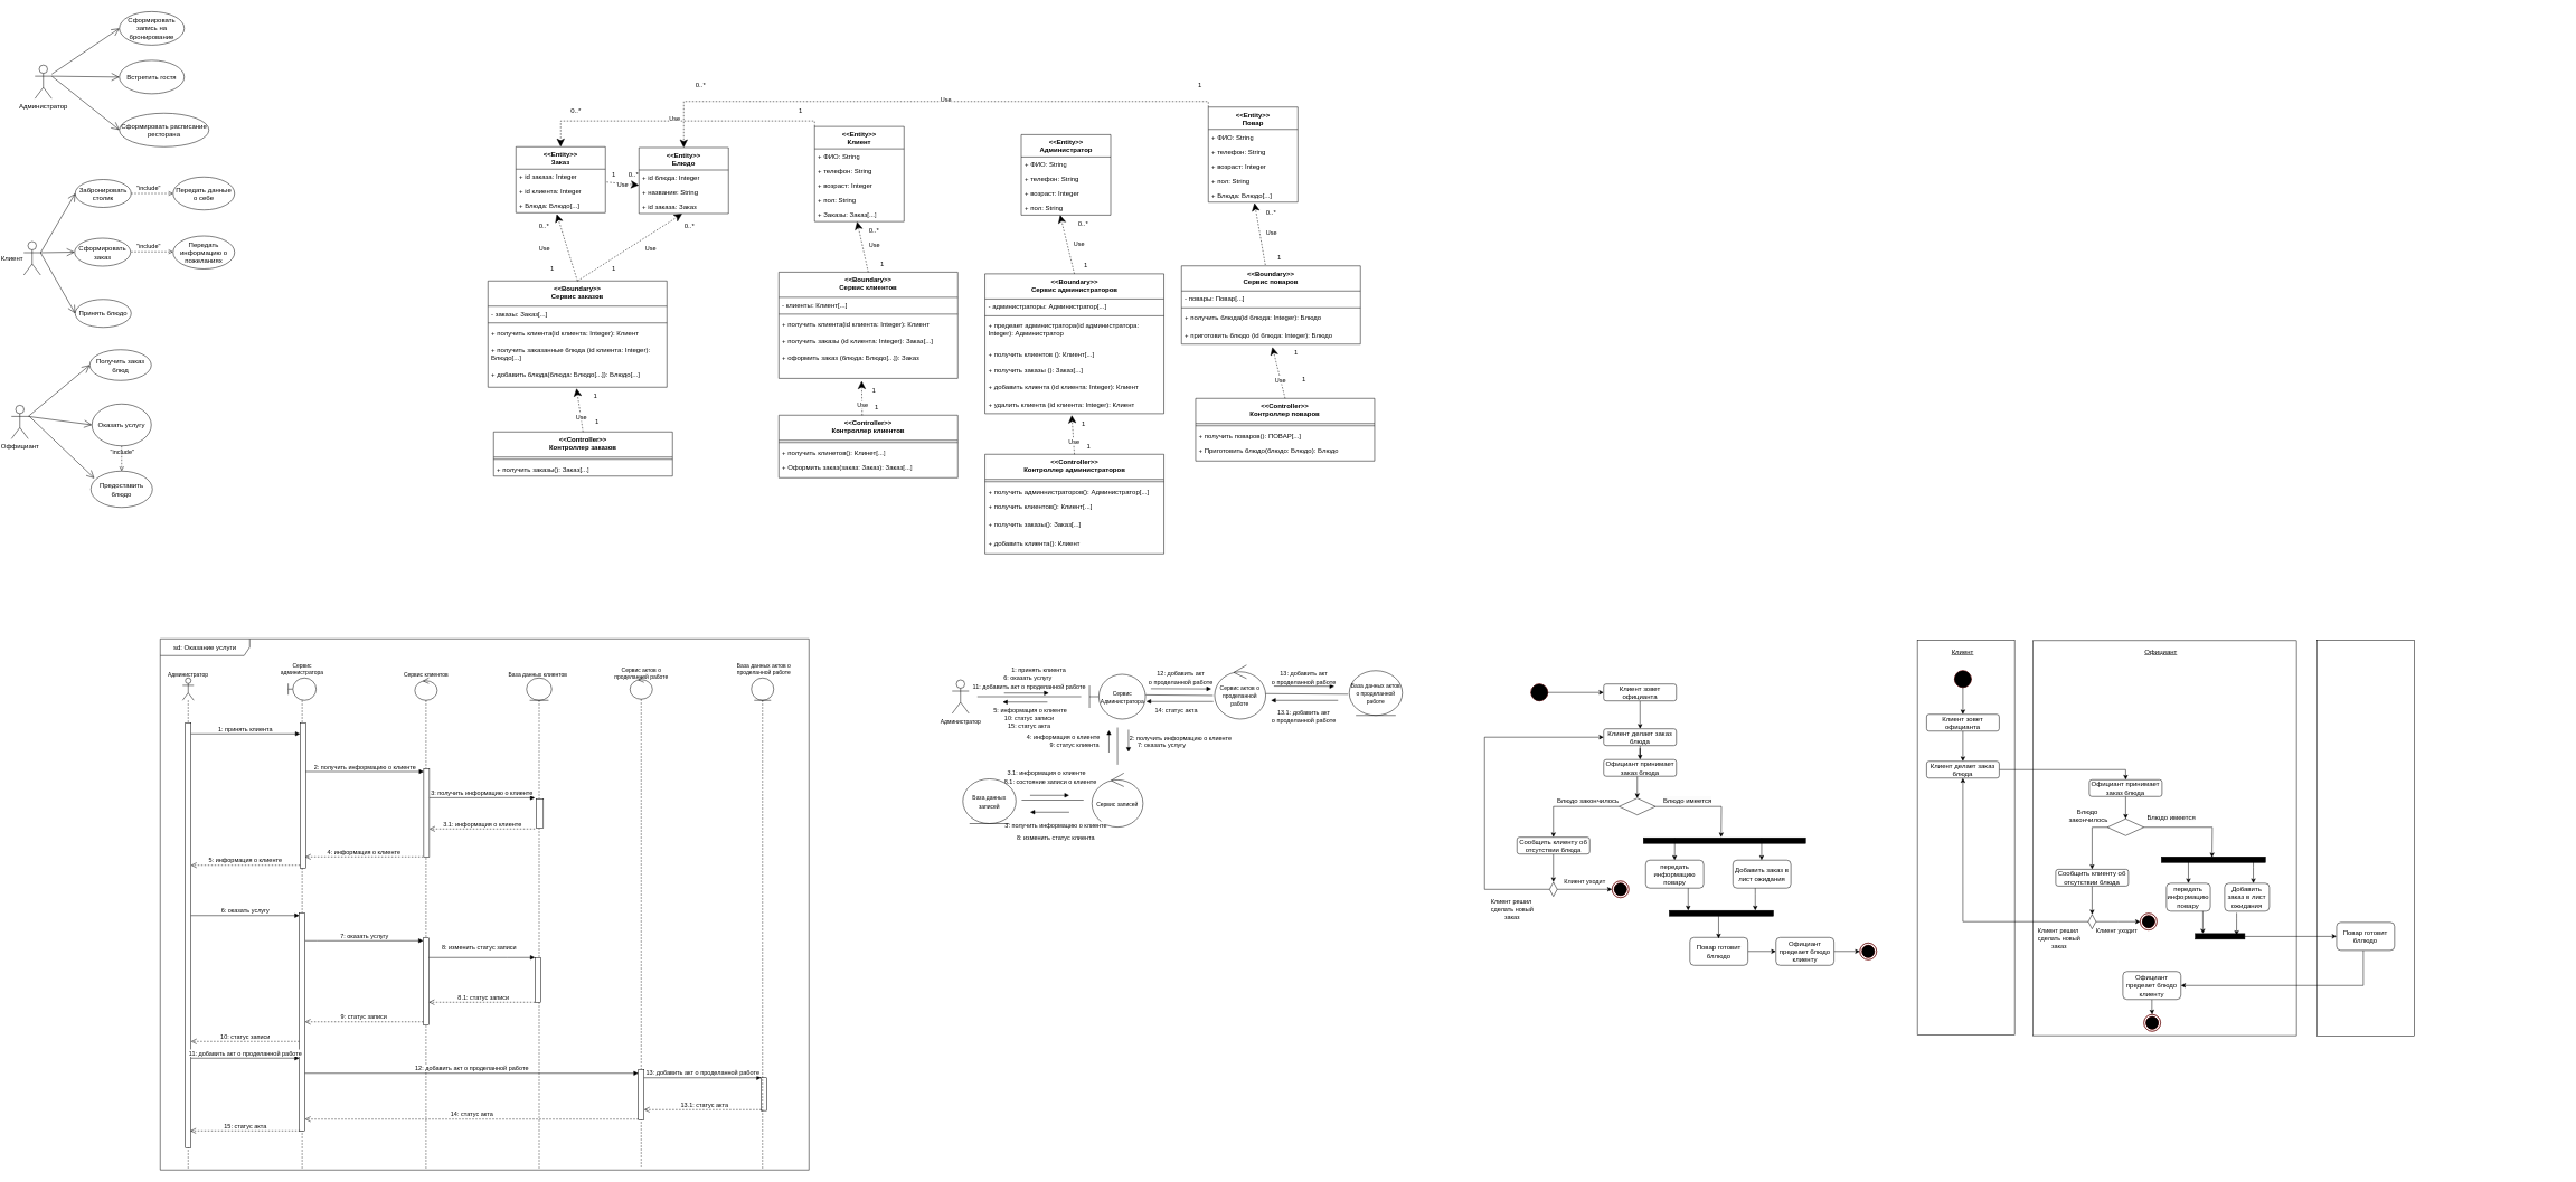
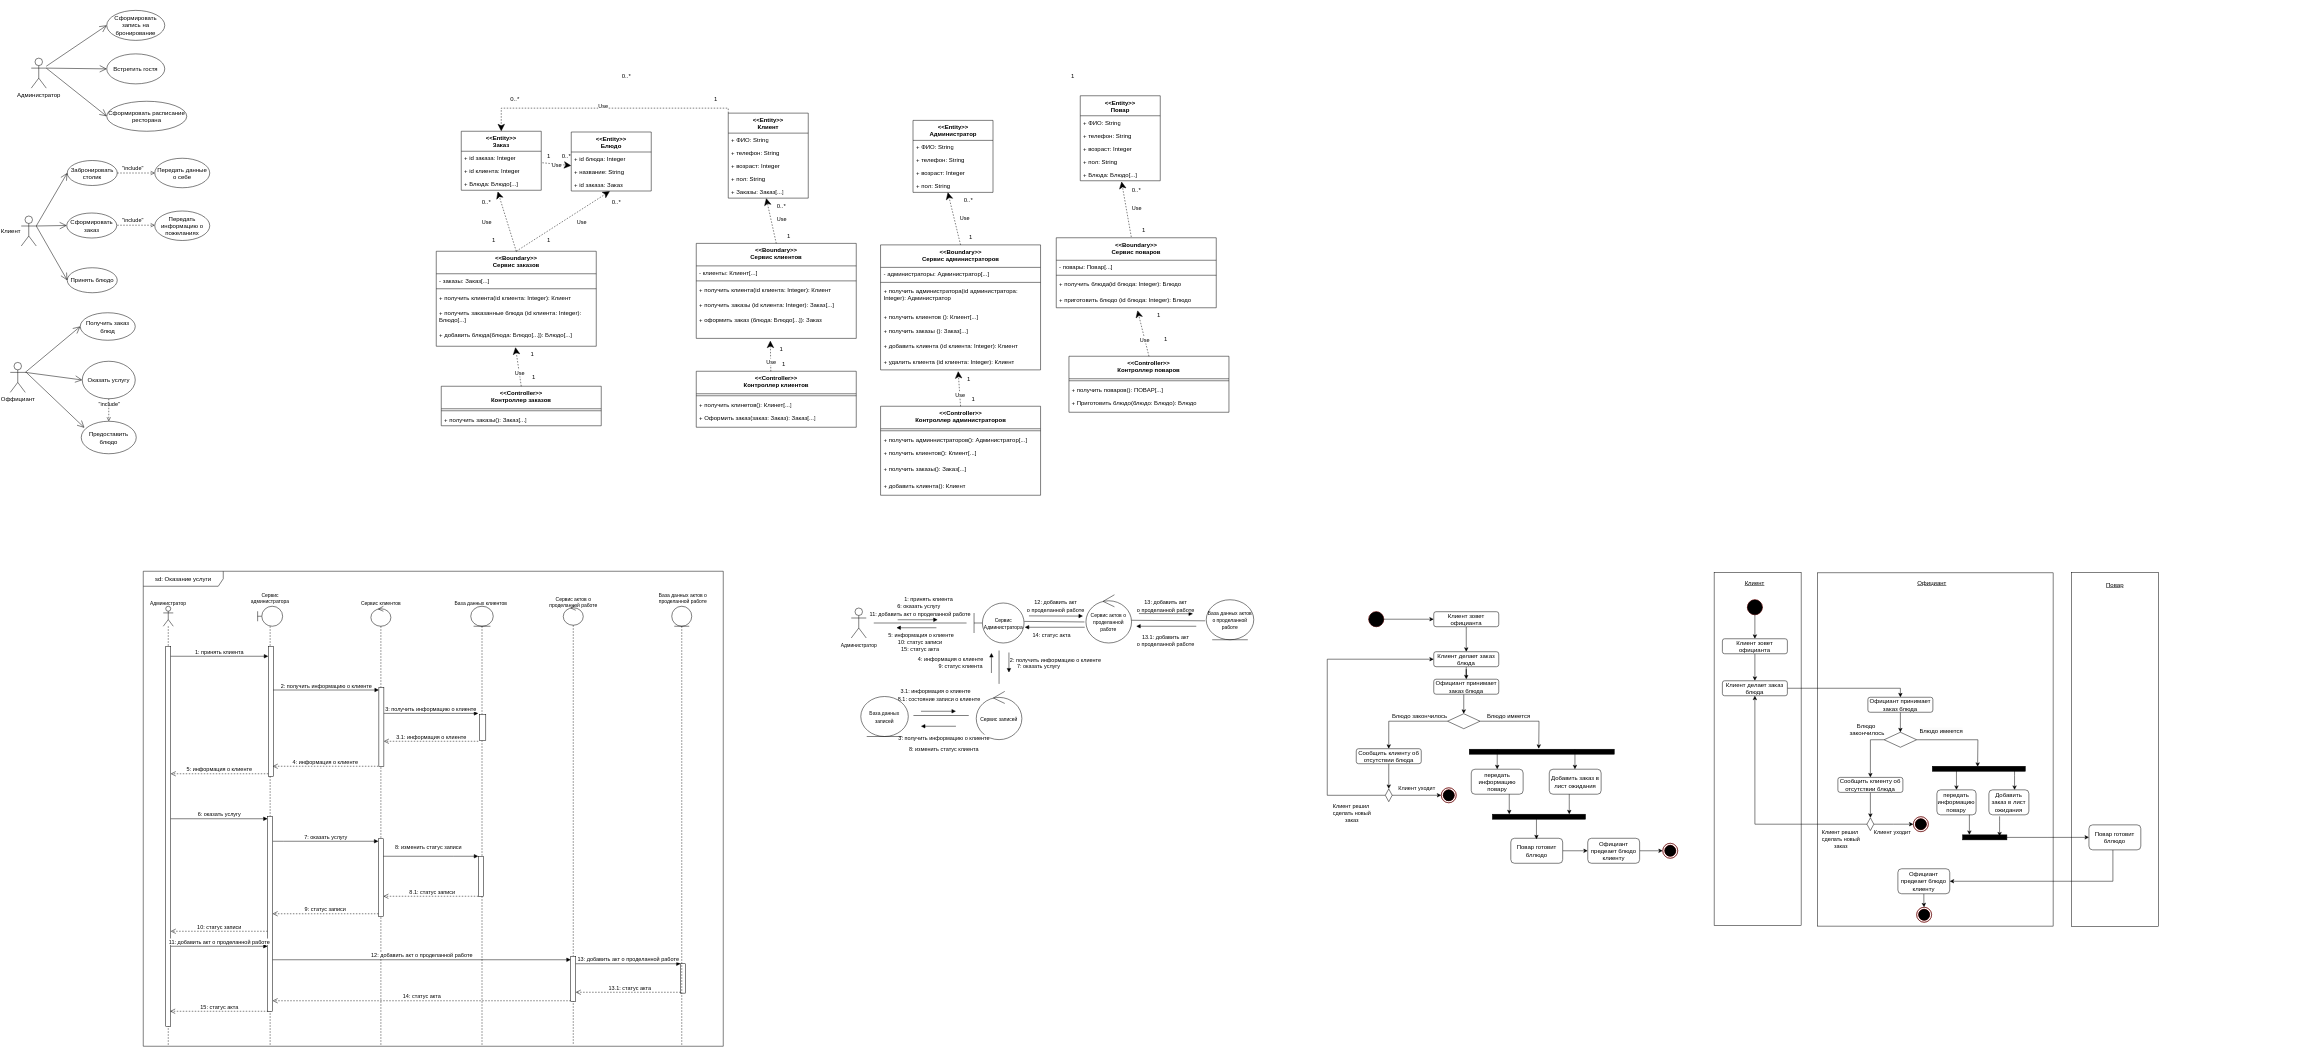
- <mxCell id="214" value="" style="endArrow=classic;endSize=12;dashed=1;html=1;rounded=0;endFill=1;entryX=0.5;entryY=0;entryDx=0;entryDy=0;exitX=0;exitY=0;exitDx=0;exitDy=0;edgeStyle=orthogonalEdgeStyle;" edge="1" parent="1" source="126" target="117"><mxGeometry width="160" relative="1" as="geometry"><mxPoint x="2147.62" y="166" as="sourcePoint" /><mxPoint x="1693.62" y="202" as="targetPoint" /><mxPoint as="offset" /></mxGeometry></mxCell>
- <mxCell id="215" value="Use" style="edgeLabel;html=1;align=center;verticalAlign=middle;resizable=0;points=[];rotation=0;" vertex="1" connectable="0" parent="214"><mxGeometry x="-0.154" y="2" relative="1" as="geometry"><mxPoint x="-44" y="-6" as="offset" /></mxGeometry></mxCell>
- <mxCell id="157" value="+ предеает администратора(id администратора: Integer): Администратор" style="text;strokeColor=none;fillColor=none;align=left;verticalAlign=top;spacingLeft=4;spacingRight=4;overflow=hidden;rotatable=0;points=[[0,0.5],[1,0.5]];portConstraint=eastwest;whiteSpace=wrap;html=1;" vertex="1" parent="154"><mxGeometry y="79" width="320" height="51" as="geometry" /></mxCell>
+ <mxCell id="157" value="+ получить администратора(id администратора: Integer): Администратор" style="text;strokeColor=none;fillColor=none;align=left;verticalAlign=top;spacingLeft=4;spacingRight=4;overflow=hidden;rotatable=0;points=[[0,0.5],[1,0.5]];portConstraint=eastwest;whiteSpace=wrap;html=1;" vertex="1" parent="154"><mxGeometry y="79" width="320" height="51" as="geometry" /></mxCell>
+ <mxCell id="267" value="&lt;u&gt;Повар&lt;/u&gt;" style="text;html=1;align=center;verticalAlign=middle;whiteSpace=wrap;rounded=0;" vertex="1" parent="1"><mxGeometry x="4187.75" y="1154" width="83" height="30" as="geometry" /></mxCell>
